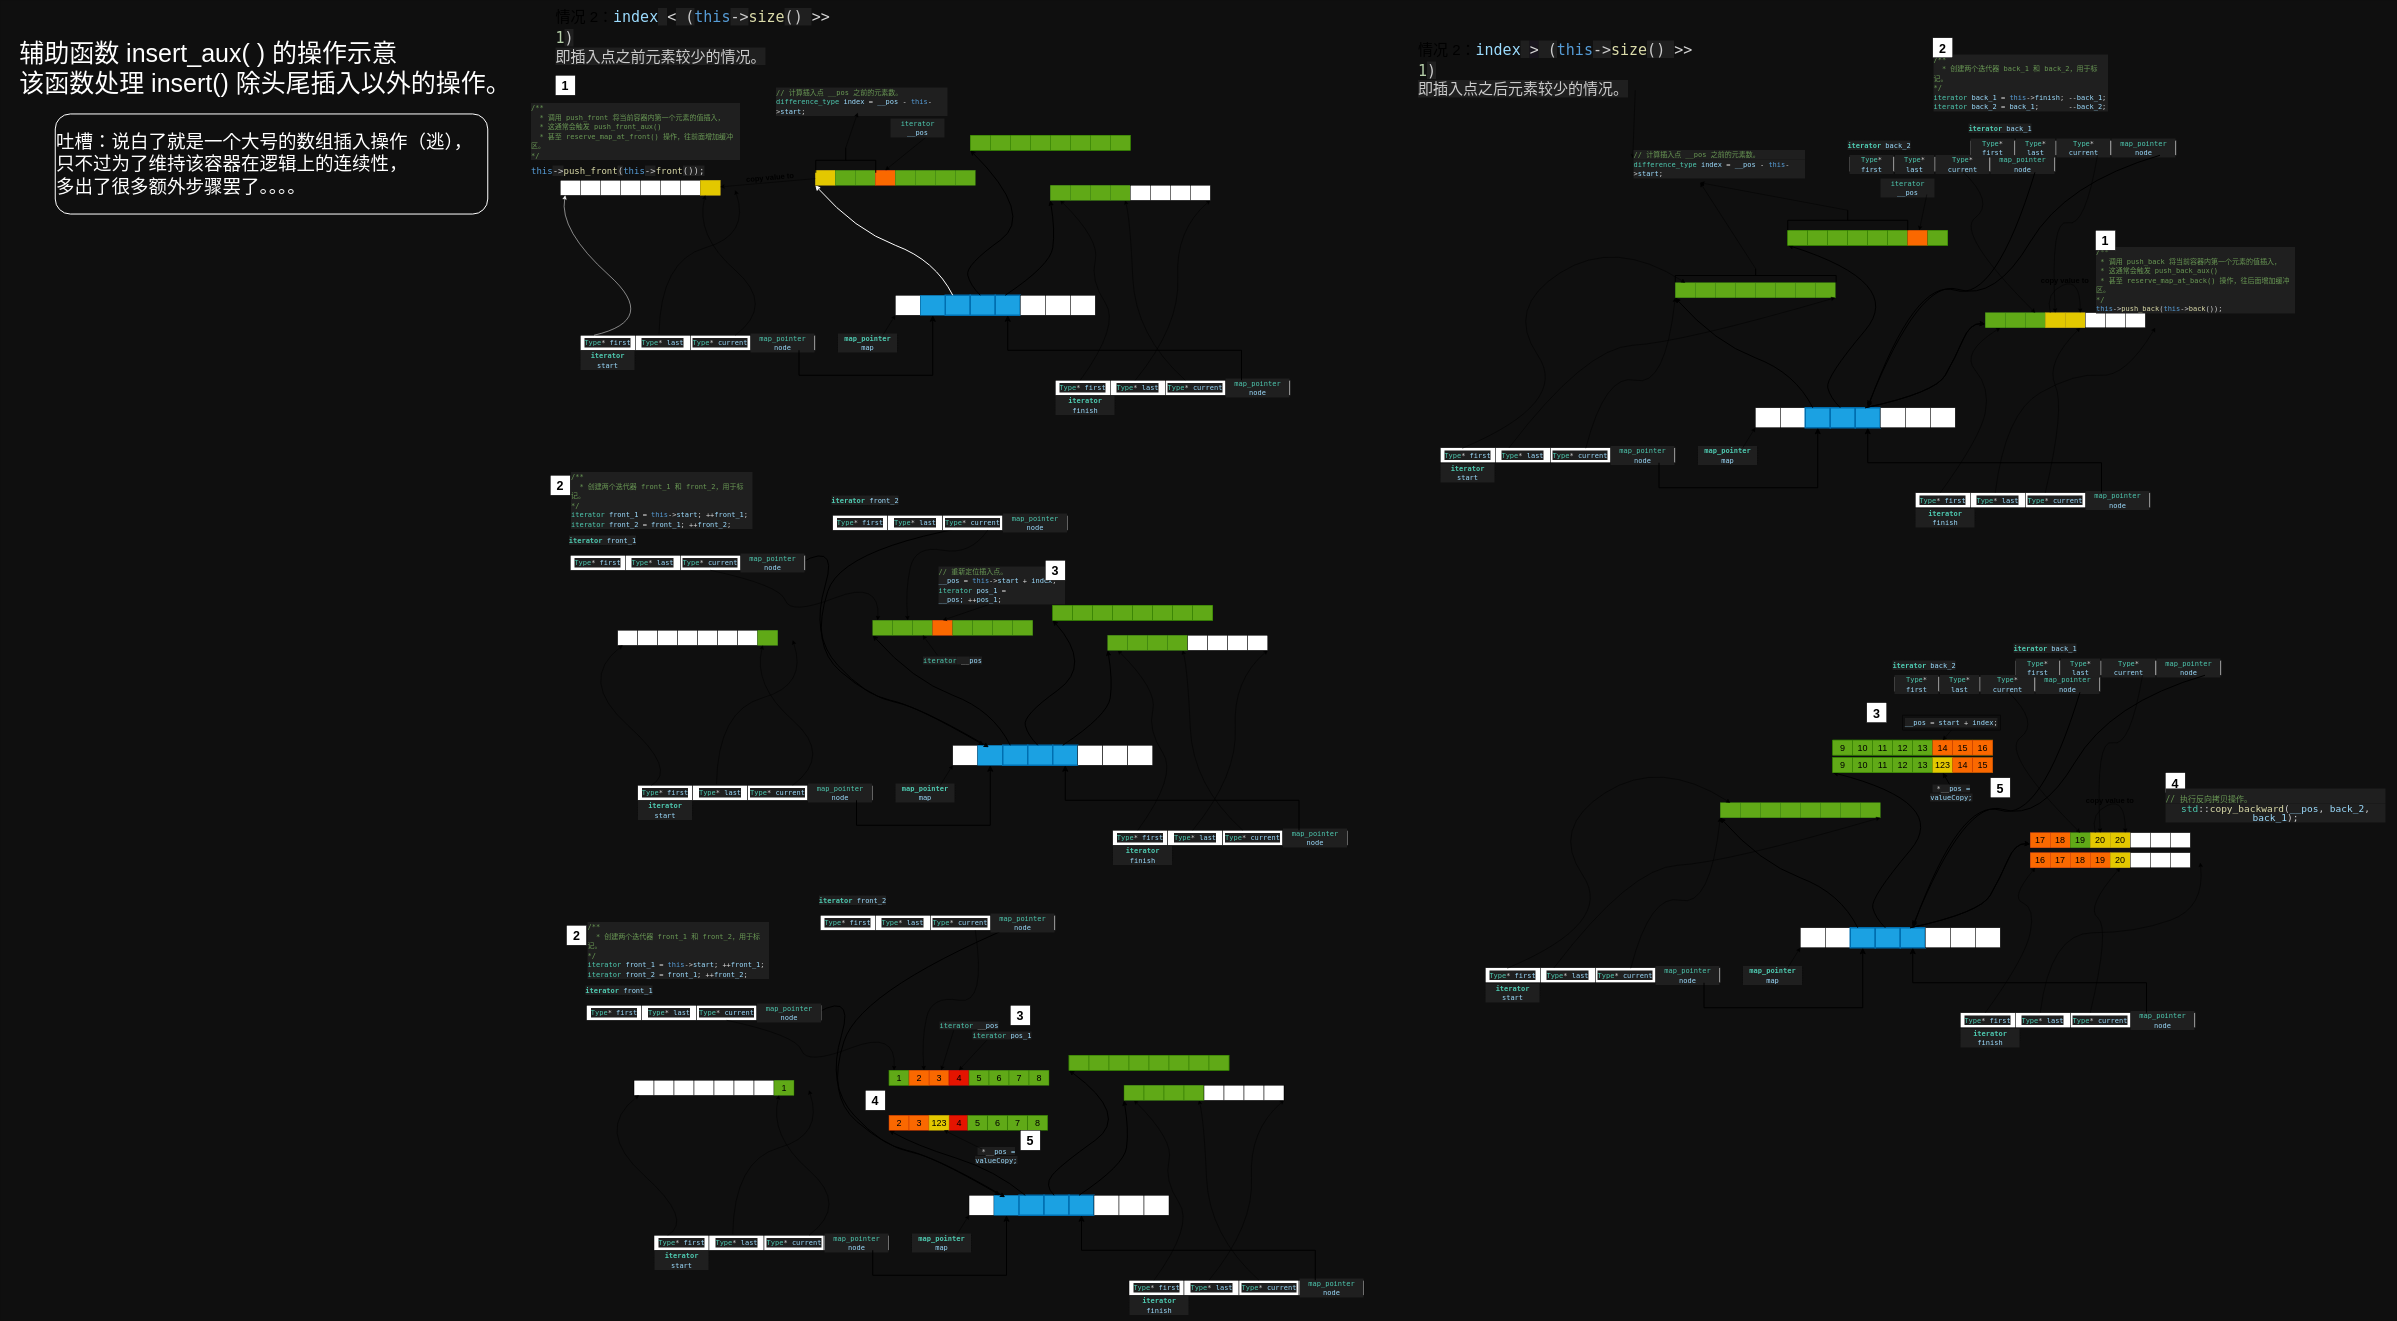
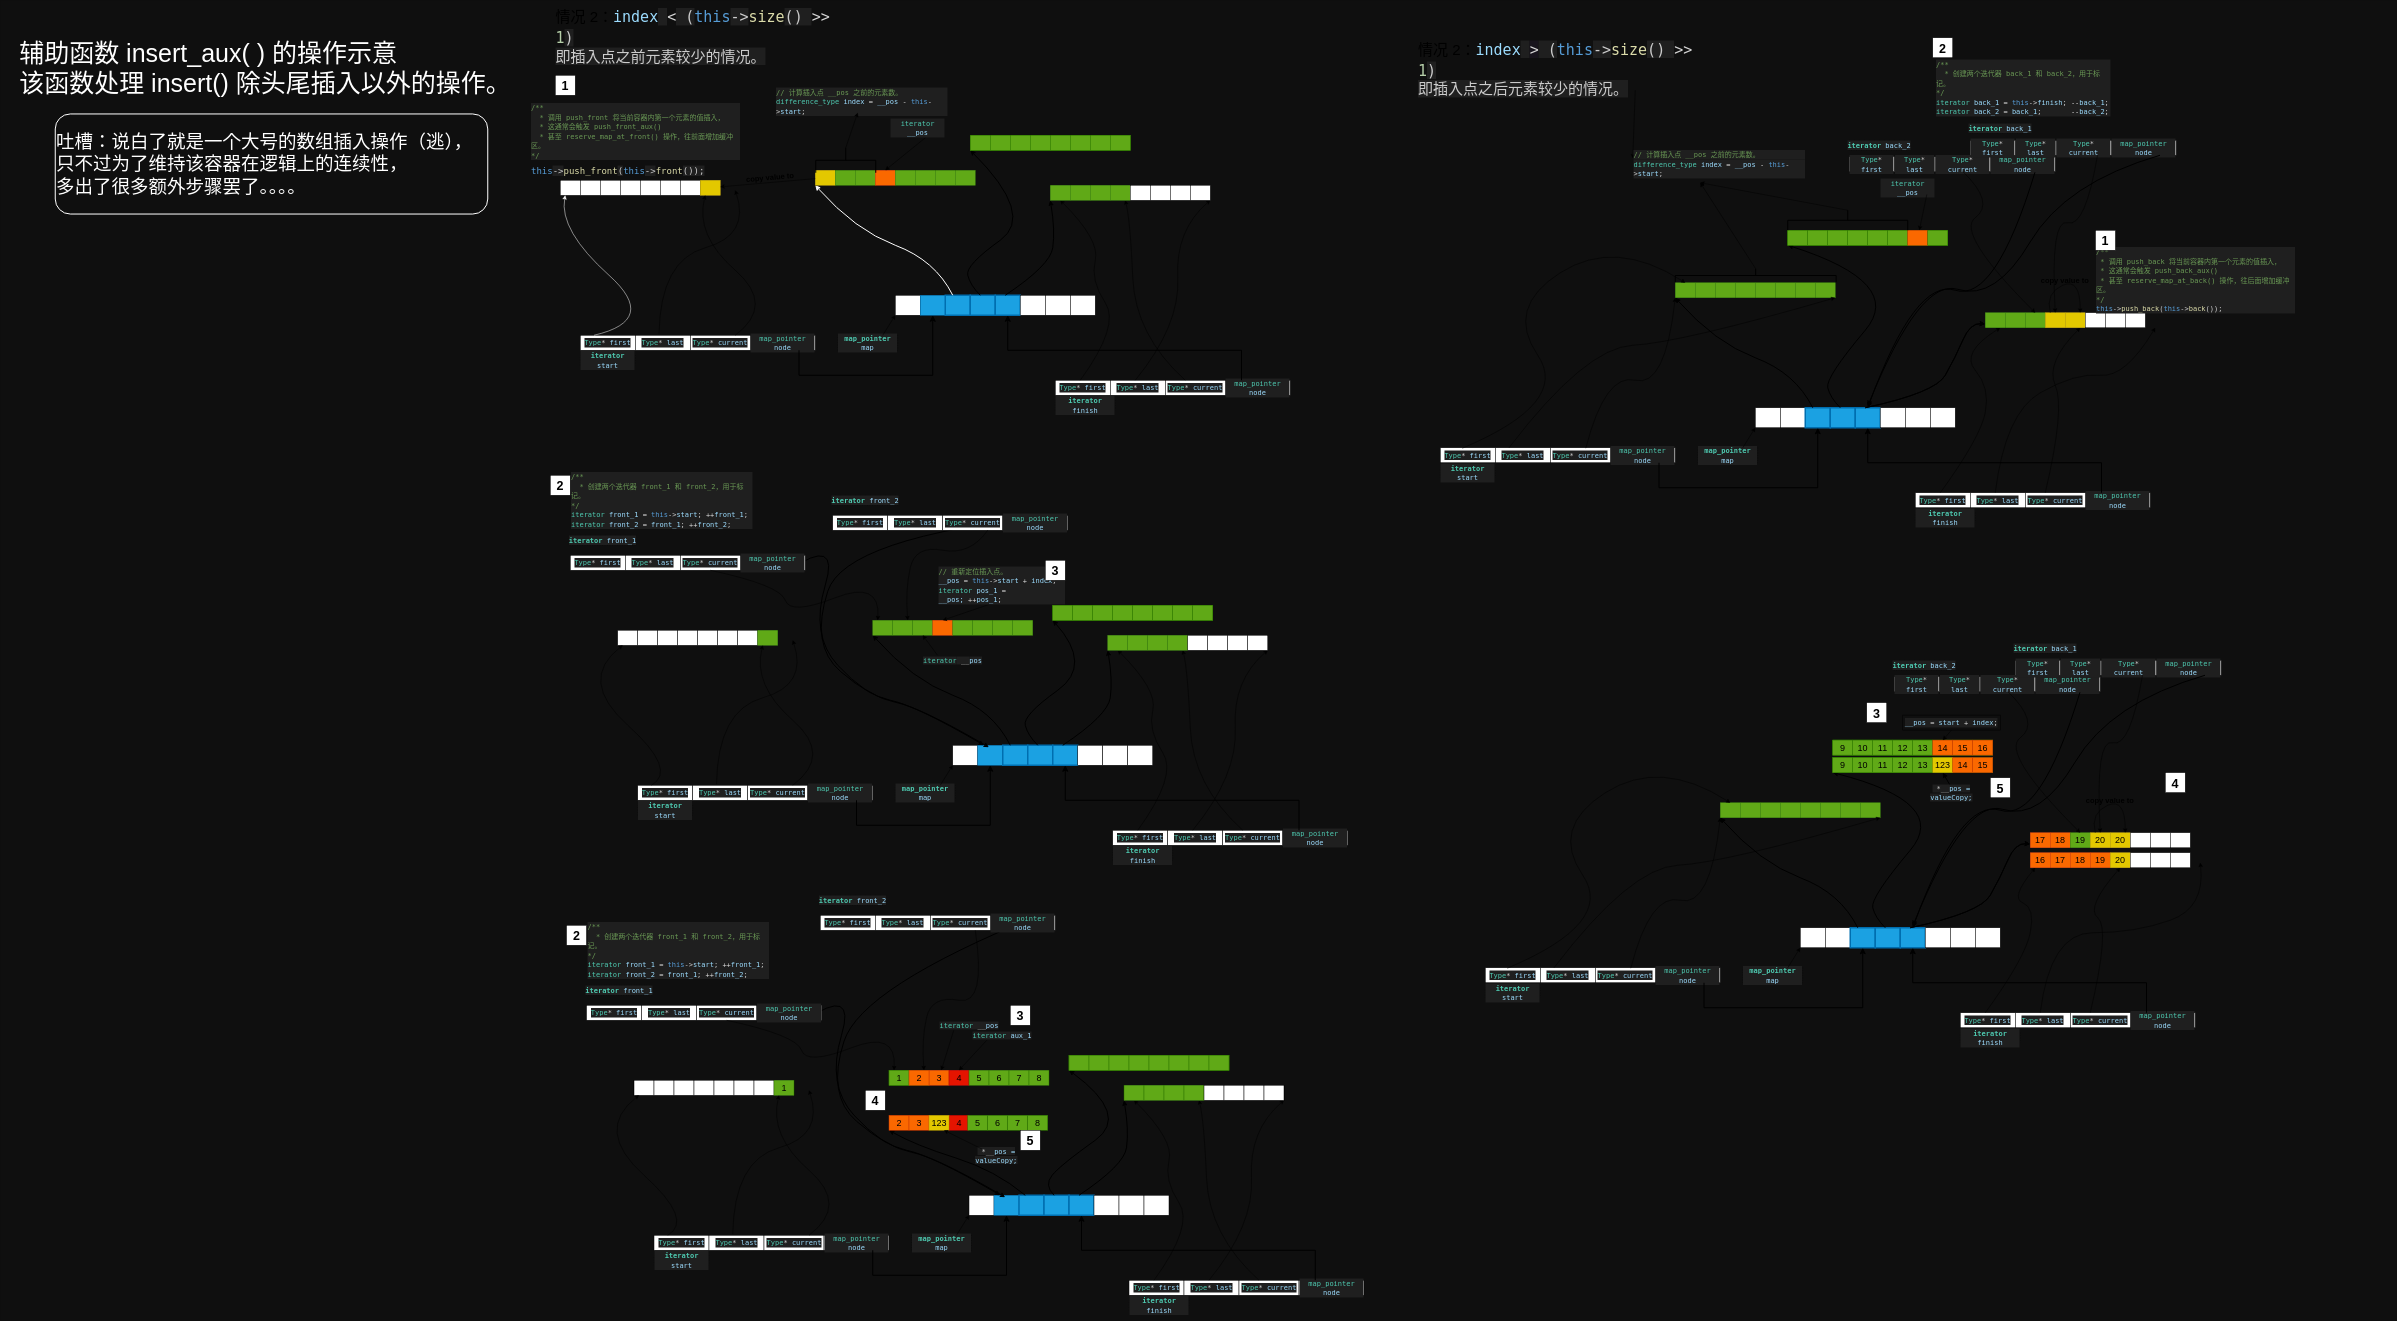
- <mxCell id="372" value="&lt;div style=&quot;color: rgb(204, 204, 204); background-color: rgb(31, 31, 31); font-family: Consolas, 微软雅黑, monospace, Consolas, &amp;quot;Courier New&amp;quot;, monospace; font-size: 14px; line-height: 19px;&quot;&gt;&lt;div&gt;&lt;span style=&quot;color: #6a9955;&quot;&gt;/**&lt;/span&gt;&lt;/div&gt;&lt;div&gt;&lt;span style=&quot;color: #6a9955;&quot;&gt;&amp;nbsp; * 创建两个迭代器 back_1 和 back_2，用于标记。&lt;/span&gt;&lt;/div&gt;&lt;div&gt;&lt;span style=&quot;color: #6a9955;&quot;&gt;*/&lt;/span&gt;&lt;/div&gt;&lt;div&gt;&lt;span style=&quot;color: #4ec9b0;&quot;&gt;iterator&lt;/span&gt; &lt;span style=&quot;color: #9cdcfe;&quot;&gt;back_1&lt;/span&gt; &lt;span style=&quot;color: #d4d4d4;&quot;&gt;=&lt;/span&gt; &lt;span style=&quot;color: #569cd6;&quot;&gt;this&lt;/span&gt;-&amp;gt;&lt;span style=&quot;color: #9cdcfe;&quot;&gt;finish&lt;/span&gt;; &lt;span style=&quot;color: #d4d4d4;&quot;&gt;--&lt;/span&gt;&lt;span style=&quot;color: #9cdcfe;&quot;&gt;back_1&lt;/span&gt;;&lt;/div&gt;&lt;div&gt;&lt;span style=&quot;color: #4ec9b0;&quot;&gt;iterator&lt;/span&gt; &lt;span style=&quot;color: #9cdcfe;&quot;&gt;back_2&lt;/span&gt; &lt;span style=&quot;color: #d4d4d4;&quot;&gt;=&lt;/span&gt; &lt;span style=&quot;color: #9cdcfe;&quot;&gt;back_1&lt;/span&gt;; &amp;nbsp; &amp;nbsp; &amp;nbsp; &lt;span style=&quot;color: #d4d4d4;&quot;&gt;--&lt;/span&gt;&lt;span style=&quot;color: #9cdcfe;&quot;&gt;back_2&lt;/span&gt;;&lt;/div&gt;&lt;/div&gt;" style="text;html=1;strokeColor=none;fillColor=none;align=left;verticalAlign=middle;whiteSpace=wrap;rounded=0;labelBackgroundColor=none;fontSize=50;fontColor=#000000;" parent="1" vertex="1"><mxGeometry x="3865" y="115" width="351" height="100" as="geometry" /></mxCell>
+ <mxCell id="372" value="&lt;div style=&quot;color: rgb(204, 204, 204); background-color: rgb(31, 31, 31); font-family: Consolas, 微软雅黑, monospace, Consolas, &amp;quot;Courier New&amp;quot;, monospace; font-size: 14px; line-height: 19px;&quot;&gt;&lt;div&gt;&lt;span style=&quot;color: #6a9955;&quot;&gt;/**&lt;/span&gt;&lt;/div&gt;&lt;div&gt;&lt;span style=&quot;color: #6a9955;&quot;&gt;&amp;nbsp; * 创建两个迭代器 back_1 和 back_2，用于标记。&lt;/span&gt;&lt;/div&gt;&lt;div&gt;&lt;span style=&quot;color: #6a9955;&quot;&gt;*/&lt;/span&gt;&lt;/div&gt;&lt;div&gt;&lt;span style=&quot;color: #4ec9b0;&quot;&gt;iterator&lt;/span&gt; &lt;span style=&quot;color: #9cdcfe;&quot;&gt;back_1&lt;/span&gt; &lt;span style=&quot;color: #d4d4d4;&quot;&gt;=&lt;/span&gt; &lt;span style=&quot;color: #569cd6;&quot;&gt;this&lt;/span&gt;-&amp;gt;&lt;span style=&quot;color: #9cdcfe;&quot;&gt;finish&lt;/span&gt;; &lt;span style=&quot;color: #d4d4d4;&quot;&gt;--&lt;/span&gt;&lt;span style=&quot;color: #9cdcfe;&quot;&gt;back_1&lt;/span&gt;;&lt;/div&gt;&lt;div&gt;&lt;span style=&quot;color: #4ec9b0;&quot;&gt;iterator&lt;/span&gt; &lt;span style=&quot;color: #9cdcfe;&quot;&gt;back_2&lt;/span&gt; &lt;span style=&quot;color: #d4d4d4;&quot;&gt;=&lt;/span&gt; &lt;span style=&quot;color: #9cdcfe;&quot;&gt;back_1&lt;/span&gt;; &amp;nbsp; &amp;nbsp; &amp;nbsp; &lt;span style=&quot;color: #d4d4d4;&quot;&gt;--&lt;/span&gt;&lt;span style=&quot;color: #9cdcfe;&quot;&gt;back_2&lt;/span&gt;;&lt;/div&gt;&lt;/div&gt;" style="text;html=1;strokeColor=none;fillColor=none;align=left;verticalAlign=middle;whiteSpace=wrap;rounded=0;labelBackgroundColor=none;fontSize=50;fontColor=#000000;" parent="1" vertex="1"><mxGeometry x="3870" y="125" width="351" height="100" as="geometry" /></mxCell>
- <mxCell id="475" value="&lt;div style=&quot;color: rgb(204, 204, 204); background-color: rgb(31, 31, 31); font-family: Consolas, 微软雅黑, monospace, Consolas, &amp;quot;Courier New&amp;quot;, monospace; line-height: 19px;&quot;&gt;&lt;div style=&quot;text-align: left; line-height: 19px;&quot;&gt;&lt;span style=&quot;color: rgb(106, 153, 85);&quot;&gt;&lt;font style=&quot;font-size: 16px;&quot;&gt;// 执行反向拷贝操作。&lt;/font&gt;&lt;/span&gt;&lt;/div&gt;&lt;/div&gt;&lt;div style=&quot;color: rgb(204, 204, 204); background-color: rgb(31, 31, 31); font-family: Consolas, 微软雅黑, monospace, Consolas, &amp;quot;Courier New&amp;quot;, monospace; font-size: 19px; line-height: 19px;&quot;&gt;&lt;span style=&quot;color: #4ec9b0;&quot;&gt;std&lt;/span&gt;::&lt;span style=&quot;color: #dcdcaa;&quot;&gt;copy_backward&lt;/span&gt;(&lt;span style=&quot;color: #9cdcfe;&quot;&gt;__pos&lt;/span&gt;, &lt;span style=&quot;color: #9cdcfe;&quot;&gt;back_2&lt;/span&gt;, &lt;span style=&quot;color: #9cdcfe;&quot;&gt;back_1&lt;/span&gt;);&lt;/div&gt;" style="text;html=1;strokeColor=none;fillColor=none;align=center;verticalAlign=middle;whiteSpace=wrap;rounded=0;labelBackgroundColor=none;fontSize=50;fontColor=#000000;" parent="1" vertex="1"><mxGeometry x="4330" y="1584.72" width="442" height="49.72" as="geometry" /></mxCell>
- <mxCell id="265" value="&lt;span style=&quot;font-family: Consolas, 微软雅黑, monospace, Consolas, &amp;quot;Courier New&amp;quot;, monospace; font-size: 14px; text-align: left; background-color: rgb(31, 31, 31); color: rgb(78, 201, 176);&quot;&gt;iterator&lt;/span&gt;&lt;span style=&quot;color: rgb(204, 204, 204); font-family: Consolas, 微软雅黑, monospace, Consolas, &amp;quot;Courier New&amp;quot;, monospace; font-size: 14px; text-align: left; background-color: rgb(31, 31, 31);&quot;&gt;&amp;nbsp;&lt;/span&gt;&lt;span style=&quot;font-family: Consolas, 微软雅黑, monospace, Consolas, &amp;quot;Courier New&amp;quot;, monospace; font-size: 14px; text-align: left; background-color: rgb(31, 31, 31); color: rgb(156, 220, 254);&quot;&gt;pos_1&lt;/span&gt;" style="text;html=1;strokeColor=none;fillColor=none;align=center;verticalAlign=middle;whiteSpace=wrap;rounded=0;fontSize=15;" parent="1" vertex="1"><mxGeometry x="1942.5" y="2060" width="122" height="20" as="geometry" /></mxCell>
+ <mxCell id="265" value="&lt;span style=&quot;font-family: Consolas, 微软雅黑, monospace, Consolas, &amp;quot;Courier New&amp;quot;, monospace; font-size: 14px; text-align: left; background-color: rgb(31, 31, 31); color: rgb(78, 201, 176);&quot;&gt;iterator&lt;/span&gt;&lt;span style=&quot;color: rgb(204, 204, 204); font-family: Consolas, 微软雅黑, monospace, Consolas, &amp;quot;Courier New&amp;quot;, monospace; font-size: 14px; text-align: left; background-color: rgb(31, 31, 31);&quot;&gt;&amp;nbsp;&lt;/span&gt;&lt;span style=&quot;font-family: Consolas, 微软雅黑, monospace, Consolas, &amp;quot;Courier New&amp;quot;, monospace; font-size: 14px; text-align: left; background-color: rgb(31, 31, 31); color: rgb(156, 220, 254);&quot;&gt;aux_1&lt;/span&gt;" style="text;html=1;strokeColor=none;fillColor=none;align=center;verticalAlign=middle;whiteSpace=wrap;rounded=0;fontSize=15;" parent="1" vertex="1"><mxGeometry x="1942.5" y="2060" width="122" height="20" as="geometry" /></mxCell>
